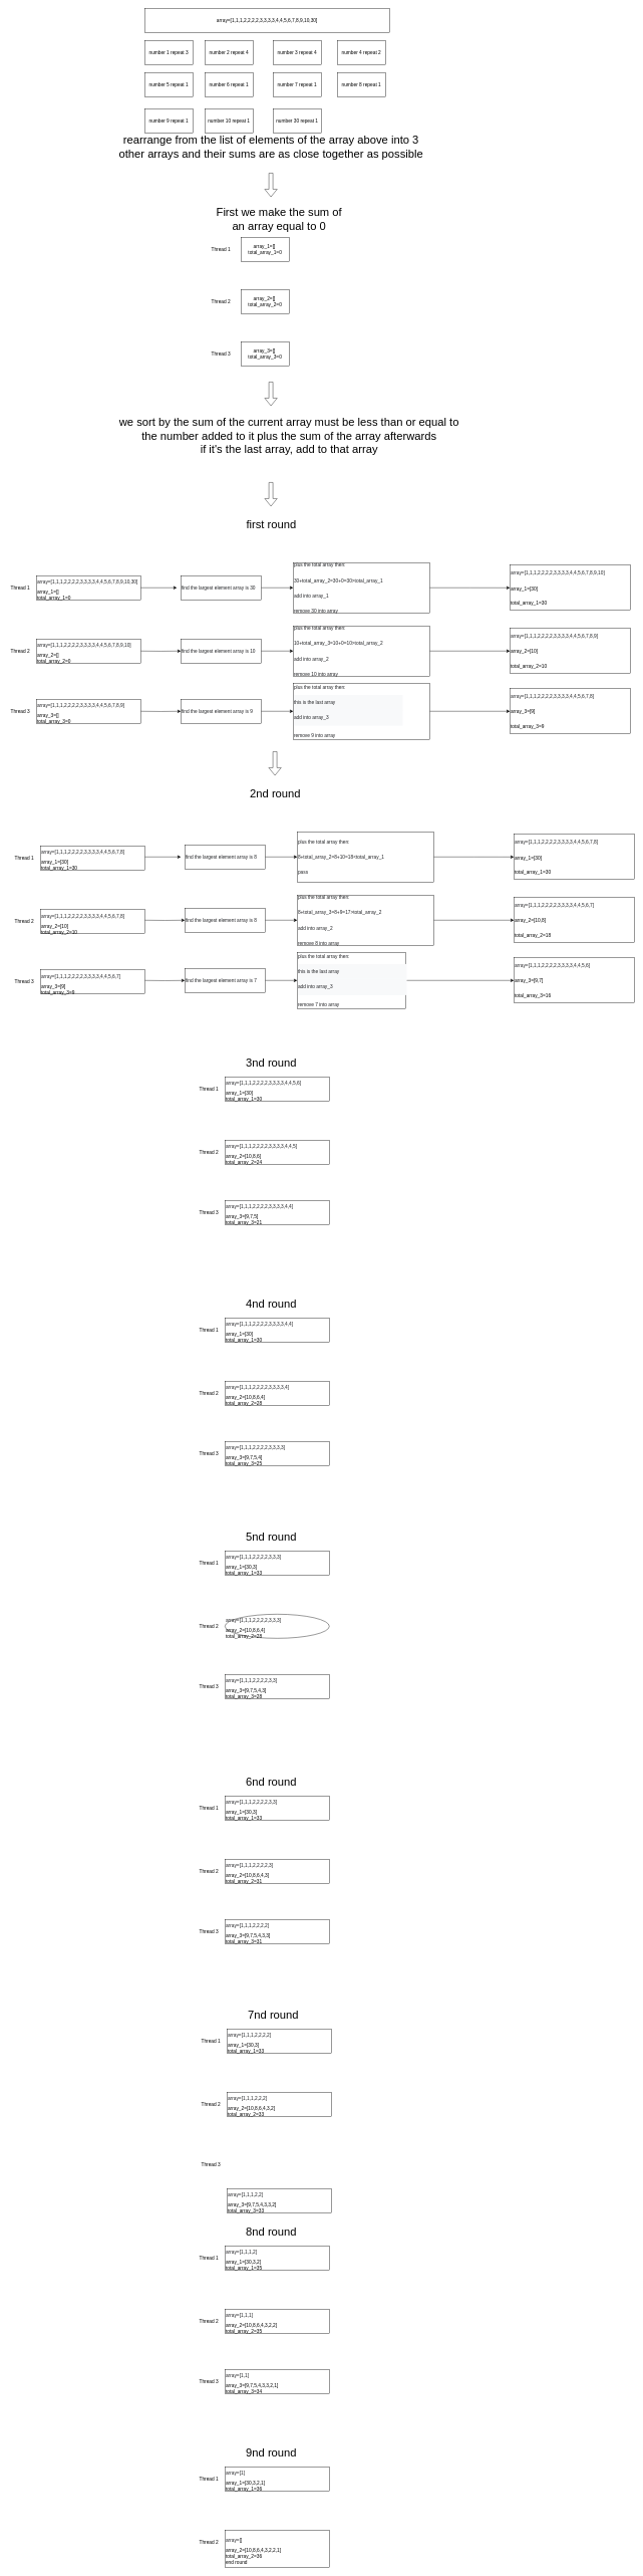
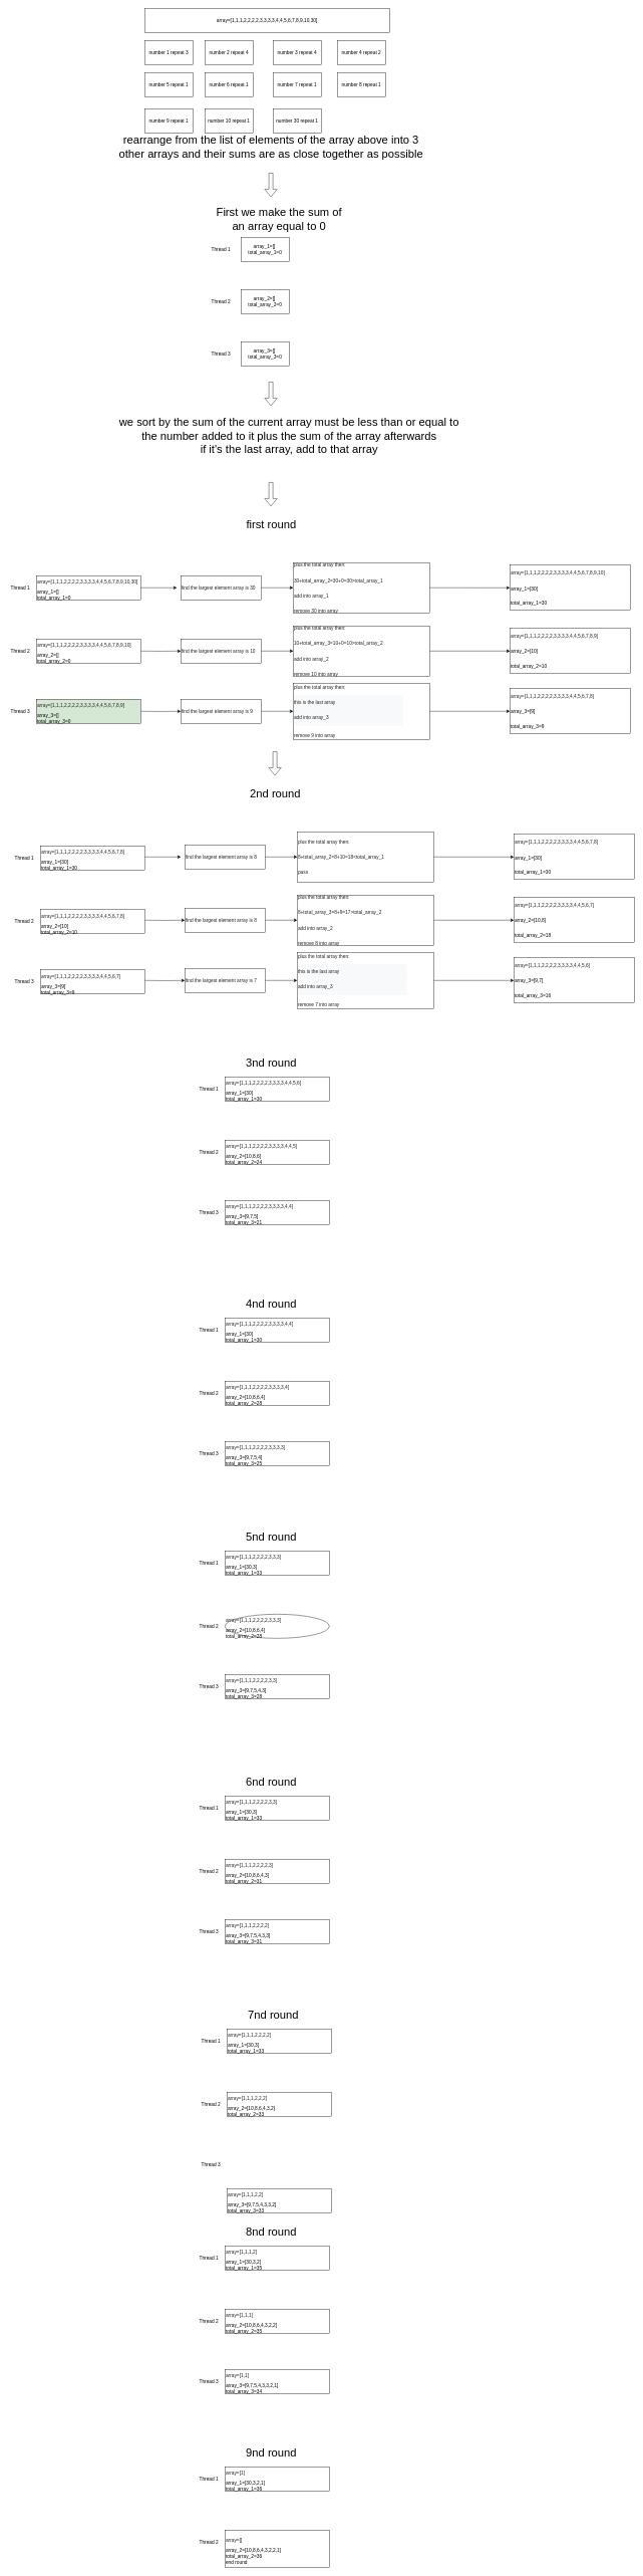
- <mxCell id="70" value="&lt;pre style=&quot;color: rgb(32, 33, 36); unicode-bidi: isolate; line-height: 36px; border: none; padding: 2px 0.14em 2px 0px; position: relative; margin-top: -2px; margin-bottom: -2px; resize: none; font-family: inherit; overflow: hidden; width: 270.014px; overflow-wrap: break-word;&quot; dir=&quot;ltr&quot; id=&quot;tw-target-text&quot; data-placeholder=&quot;Bản dịch&quot; class=&quot;tw-data-text tw-text-large tw-ta&quot;&gt;array=[1,1,1,2,2,2,2,3,3,3,3,4,4,5,6,7,8,9]&lt;/pre&gt;array_3=[]&amp;nbsp;&lt;br&gt;total_array_3=0" style="rounded=0;whiteSpace=wrap;html=1;align=left;" vertex="1" parent="1"><mxGeometry x="90" y="1740" width="260" height="60" as="geometry" /></mxCell>
+ <mxCell id="70" value="&lt;pre style=&quot;color: rgb(32, 33, 36); unicode-bidi: isolate; line-height: 36px; border: none; padding: 2px 0.14em 2px 0px; position: relative; margin-top: -2px; margin-bottom: -2px; resize: none; font-family: inherit; overflow: hidden; width: 270.014px; overflow-wrap: break-word;&quot; dir=&quot;ltr&quot; id=&quot;tw-target-text&quot; data-placeholder=&quot;Bản dịch&quot; class=&quot;tw-data-text tw-text-large tw-ta&quot;&gt;array=[1,1,1,2,2,2,2,3,3,3,3,4,4,5,6,7,8,9]&lt;/pre&gt;array_3=[]&amp;nbsp;&lt;br&gt;total_array_3=0" style="rounded=0;whiteSpace=wrap;html=1;align=left;fillColor=#d5e8d4;" vertex="1" parent="1"><mxGeometry x="90" y="1740" width="260" height="60" as="geometry" /></mxCell>
- <mxCell id="64" value="&lt;pre style=&quot;unicode-bidi: isolate; line-height: 0.5; border: none; padding: 2px 0.14em 2px 0px; position: relative; margin-top: -2px; margin-bottom: -2px; resize: none; font-family: inherit; overflow: hidden; width: 270.014px; overflow-wrap: break-word; color: rgb(32, 33, 36);&quot; dir=&quot;ltr&quot; id=&quot;tw-target-text&quot; data-placeholder=&quot;Bản dịch&quot; class=&quot;tw-data-text tw-text-large tw-ta&quot;&gt;&lt;pre style=&quot;unicode-bidi: isolate; line-height: 36px; border: none; padding: 2px 0.14em 2px 0px; position: relative; margin-top: -2px; margin-bottom: -2px; resize: none; font-family: inherit; overflow: hidden; width: 270.014px; overflow-wrap: break-word;&quot; dir=&quot;ltr&quot; id=&quot;tw-target-text&quot; data-placeholder=&quot;Bản dịch&quot; class=&quot;tw-data-text tw-text-large tw-ta&quot;&gt;&lt;span lang=&quot;en&quot; class=&quot;Y2IQFc&quot;&gt;plus the total array then: &lt;/span&gt;&lt;/pre&gt;&lt;pre style=&quot;unicode-bidi: isolate; line-height: 36px; border: none; padding: 2px 0.14em 2px 0px; position: relative; margin-top: -2px; margin-bottom: -2px; resize: none; font-family: inherit; overflow: hidden; width: 270.014px; overflow-wrap: break-word;&quot; dir=&quot;ltr&quot; id=&quot;tw-target-text&quot; data-placeholder=&quot;Bản dịch&quot; class=&quot;tw-data-text tw-text-large tw-ta&quot;&gt;&lt;span lang=&quot;en&quot; class=&quot;Y2IQFc&quot;&gt;&lt;pre style=&quot;unicode-bidi: isolate; line-height: 36px; background-color: rgb(248, 249, 250); border: none; padding: 2px 0.14em 2px 0px; position: relative; margin-top: -2px; margin-bottom: -2px; resize: none; font-family: inherit; overflow: hidden; width: 270.014px; overflow-wrap: break-word;&quot; dir=&quot;ltr&quot; id=&quot;tw-target-text&quot; data-placeholder=&quot;Bản dịch&quot; class=&quot;tw-data-text tw-text-large tw-ta&quot;&gt;&lt;span style=&quot;&quot; lang=&quot;en&quot; class=&quot;Y2IQFc&quot;&gt;&lt;font style=&quot;font-size: 12px;&quot;&gt;this is the last array&lt;/font&gt;&lt;/span&gt;&lt;/pre&gt;&lt;pre style=&quot;unicode-bidi: isolate; line-height: 36px; background-color: rgb(248, 249, 250); border: none; padding: 2px 0.14em 2px 0px; position: relative; margin-top: -2px; margin-bottom: -2px; resize: none; font-family: inherit; overflow: hidden; width: 270.014px; overflow-wrap: break-word;&quot; dir=&quot;ltr&quot; id=&quot;tw-target-text&quot; data-placeholder=&quot;Bản dịch&quot; class=&quot;tw-data-text tw-text-large tw-ta&quot;&gt;&lt;span style=&quot;&quot; lang=&quot;en&quot; class=&quot;Y2IQFc&quot;&gt;&lt;font style=&quot;font-size: 12px;&quot;&gt;add into array_3&lt;/font&gt;&lt;/span&gt;&lt;/pre&gt;&lt;/span&gt;&lt;/pre&gt;&lt;pre style=&quot;unicode-bidi: isolate; line-height: 36px; border: none; padding: 2px 0.14em 2px 0px; position: relative; margin-top: -2px; margin-bottom: -2px; resize: none; font-family: inherit; overflow: hidden; width: 270.014px; overflow-wrap: break-word;&quot; dir=&quot;ltr&quot; id=&quot;tw-target-text&quot; data-placeholder=&quot;Bản dịch&quot; class=&quot;tw-data-text tw-text-large tw-ta&quot;&gt;&lt;span lang=&quot;en&quot; class=&quot;Y2IQFc&quot;&gt;&lt;div style=&quot;overflow: hidden; position: relative; outline: 0px;&quot; tabindex=&quot;0&quot; id=&quot;tw-target-text-container&quot; class=&quot;tw-ta-container F0azHf tw-nfl&quot;&gt;&lt;pre style=&quot;unicode-bidi: isolate; font-size: 28px; line-height: 36px; background-color: transparent; border: none; padding: 2px 0.14em 2px 0px; position: relative; margin-top: -2px; margin-bottom: -2px; resize: none; font-family: inherit; overflow: hidden; width: 270.014px; overflow-wrap: break-word;&quot; dir=&quot;ltr&quot; id=&quot;tw-target-text&quot; data-placeholder=&quot;Bản dịch&quot; class=&quot;tw-data-text tw-text-large tw-ta&quot;&gt;&lt;span style=&quot;background-color: initial; font-family: inherit; font-size: 12px;&quot;&gt;remove 7 into array&amp;nbsp;&lt;/span&gt;&lt;br&gt;&lt;/pre&gt;&lt;/div&gt;&lt;/span&gt;&lt;/pre&gt;&lt;/pre&gt;" style="rounded=0;whiteSpace=wrap;html=1;fontSize=12;align=left;" vertex="1" parent="1"><mxGeometry x="740" y="2370" width="270" height="140" as="geometry" /></mxCell>
+ <mxCell id="64" value="&lt;pre style=&quot;unicode-bidi: isolate; line-height: 0.5; border: none; padding: 2px 0.14em 2px 0px; position: relative; margin-top: -2px; margin-bottom: -2px; resize: none; font-family: inherit; overflow: hidden; width: 270.014px; overflow-wrap: break-word; color: rgb(32, 33, 36);&quot; dir=&quot;ltr&quot; id=&quot;tw-target-text&quot; data-placeholder=&quot;Bản dịch&quot; class=&quot;tw-data-text tw-text-large tw-ta&quot;&gt;&lt;pre style=&quot;unicode-bidi: isolate; line-height: 36px; border: none; padding: 2px 0.14em 2px 0px; position: relative; margin-top: -2px; margin-bottom: -2px; resize: none; font-family: inherit; overflow: hidden; width: 270.014px; overflow-wrap: break-word;&quot; dir=&quot;ltr&quot; id=&quot;tw-target-text&quot; data-placeholder=&quot;Bản dịch&quot; class=&quot;tw-data-text tw-text-large tw-ta&quot;&gt;&lt;span lang=&quot;en&quot; class=&quot;Y2IQFc&quot;&gt;plus the total array then: &lt;/span&gt;&lt;/pre&gt;&lt;pre style=&quot;unicode-bidi: isolate; line-height: 36px; border: none; padding: 2px 0.14em 2px 0px; position: relative; margin-top: -2px; margin-bottom: -2px; resize: none; font-family: inherit; overflow: hidden; width: 270.014px; overflow-wrap: break-word;&quot; dir=&quot;ltr&quot; id=&quot;tw-target-text&quot; data-placeholder=&quot;Bản dịch&quot; class=&quot;tw-data-text tw-text-large tw-ta&quot;&gt;&lt;span lang=&quot;en&quot; class=&quot;Y2IQFc&quot;&gt;&lt;pre style=&quot;unicode-bidi: isolate; line-height: 36px; background-color: rgb(248, 249, 250); border: none; padding: 2px 0.14em 2px 0px; position: relative; margin-top: -2px; margin-bottom: -2px; resize: none; font-family: inherit; overflow: hidden; width: 270.014px; overflow-wrap: break-word;&quot; dir=&quot;ltr&quot; id=&quot;tw-target-text&quot; data-placeholder=&quot;Bản dịch&quot; class=&quot;tw-data-text tw-text-large tw-ta&quot;&gt;&lt;span style=&quot;&quot; lang=&quot;en&quot; class=&quot;Y2IQFc&quot;&gt;&lt;font style=&quot;font-size: 12px;&quot;&gt;this is the last array&lt;/font&gt;&lt;/span&gt;&lt;/pre&gt;&lt;pre style=&quot;unicode-bidi: isolate; line-height: 36px; background-color: rgb(248, 249, 250); border: none; padding: 2px 0.14em 2px 0px; position: relative; margin-top: -2px; margin-bottom: -2px; resize: none; font-family: inherit; overflow: hidden; width: 270.014px; overflow-wrap: break-word;&quot; dir=&quot;ltr&quot; id=&quot;tw-target-text&quot; data-placeholder=&quot;Bản dịch&quot; class=&quot;tw-data-text tw-text-large tw-ta&quot;&gt;&lt;span style=&quot;&quot; lang=&quot;en&quot; class=&quot;Y2IQFc&quot;&gt;&lt;font style=&quot;font-size: 12px;&quot;&gt;add into array_3&lt;/font&gt;&lt;/span&gt;&lt;/pre&gt;&lt;/span&gt;&lt;/pre&gt;&lt;pre style=&quot;unicode-bidi: isolate; line-height: 36px; border: none; padding: 2px 0.14em 2px 0px; position: relative; margin-top: -2px; margin-bottom: -2px; resize: none; font-family: inherit; overflow: hidden; width: 270.014px; overflow-wrap: break-word;&quot; dir=&quot;ltr&quot; id=&quot;tw-target-text&quot; data-placeholder=&quot;Bản dịch&quot; class=&quot;tw-data-text tw-text-large tw-ta&quot;&gt;&lt;span lang=&quot;en&quot; class=&quot;Y2IQFc&quot;&gt;&lt;div style=&quot;overflow: hidden; position: relative; outline: 0px;&quot; tabindex=&quot;0&quot; id=&quot;tw-target-text-container&quot; class=&quot;tw-ta-container F0azHf tw-nfl&quot;&gt;&lt;pre style=&quot;unicode-bidi: isolate; font-size: 28px; line-height: 36px; background-color: transparent; border: none; padding: 2px 0.14em 2px 0px; position: relative; margin-top: -2px; margin-bottom: -2px; resize: none; font-family: inherit; overflow: hidden; width: 270.014px; overflow-wrap: break-word;&quot; dir=&quot;ltr&quot; id=&quot;tw-target-text&quot; data-placeholder=&quot;Bản dịch&quot; class=&quot;tw-data-text tw-text-large tw-ta&quot;&gt;&lt;span style=&quot;background-color: initial; font-family: inherit; font-size: 12px;&quot;&gt;remove 7 into array&amp;nbsp;&lt;/span&gt;&lt;br&gt;&lt;/pre&gt;&lt;/div&gt;&lt;/span&gt;&lt;/pre&gt;&lt;/pre&gt;" style="rounded=0;whiteSpace=wrap;html=1;fontSize=12;align=left;" vertex="1" parent="1"><mxGeometry x="740" y="2370" width="340" height="140" as="geometry" /></mxCell>
